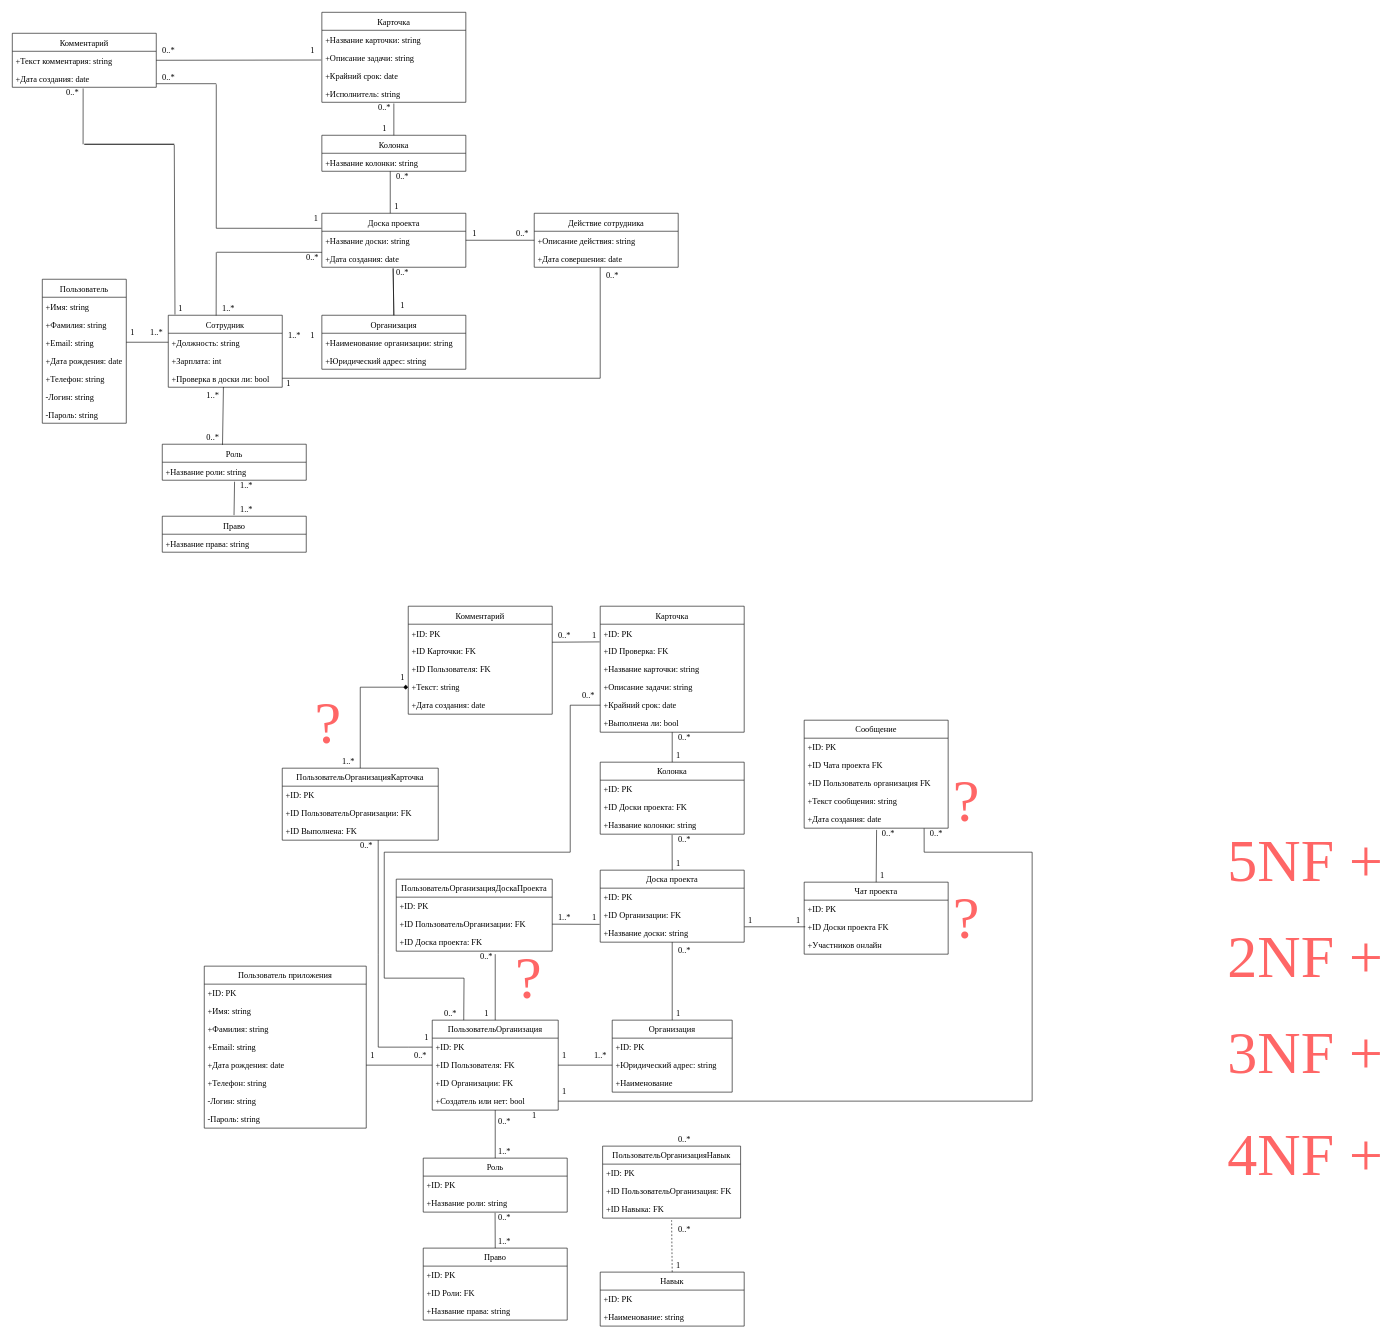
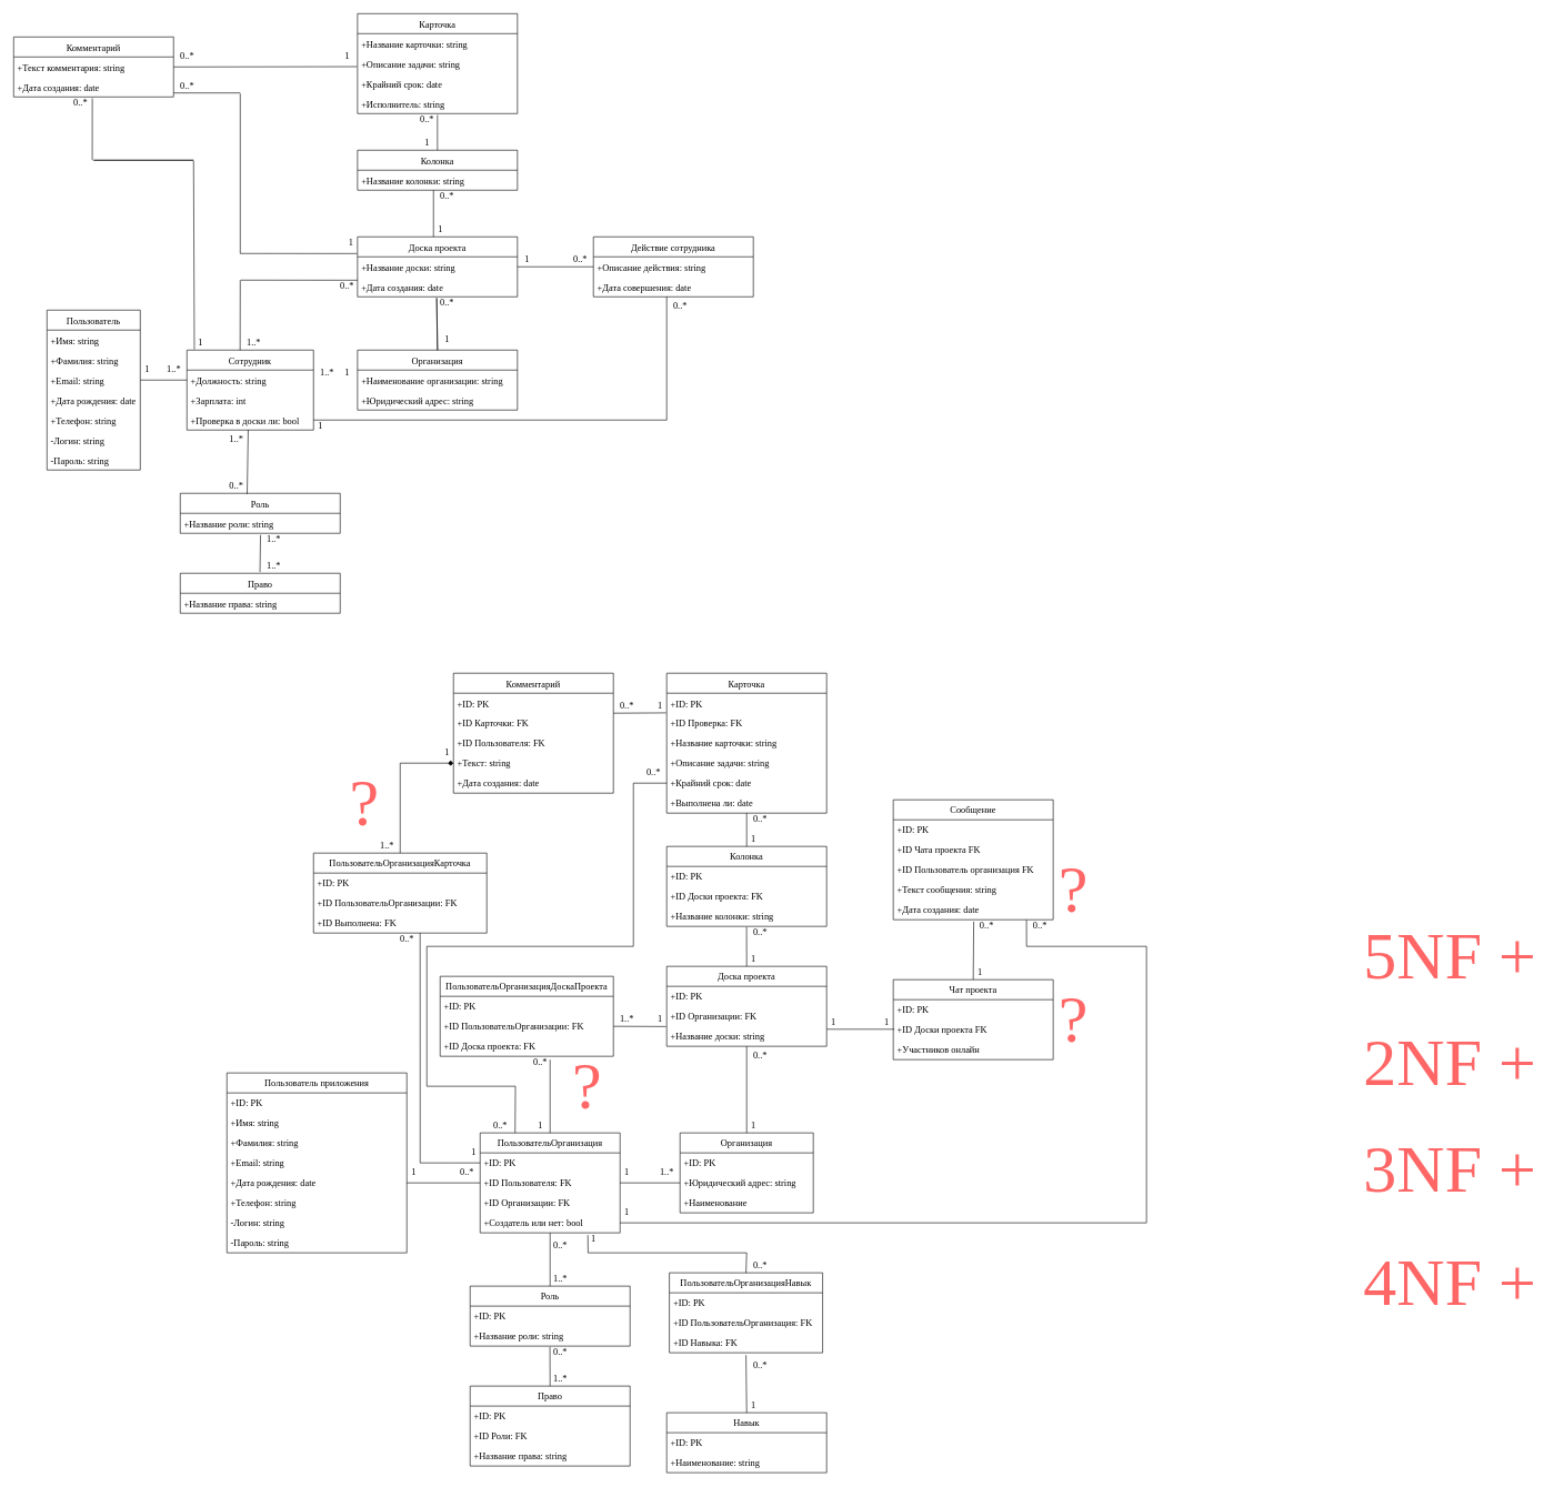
- <mxCell id="143" value="+Выполнена ли: bool" style="text;strokeColor=none;fillColor=none;align=left;verticalAlign=middle;spacingLeft=4;spacingRight=4;overflow=hidden;points=[[0,0.5],[1,0.5]];portConstraint=eastwest;rotatable=0;fontFamily=Times New Roman;fontSize=14;" vertex="1" parent="137"><mxGeometry y="180" width="240" height="30" as="geometry" /></mxCell>
+ <mxCell id="143" value="+Выполнена ли: date" style="text;strokeColor=none;fillColor=none;align=left;verticalAlign=middle;spacingLeft=4;spacingRight=4;overflow=hidden;points=[[0,0.5],[1,0.5]];portConstraint=eastwest;rotatable=0;fontFamily=Times New Roman;fontSize=14;" vertex="1" parent="137"><mxGeometry y="180" width="240" height="30" as="geometry" /></mxCell>
+ <mxCell id="165" value="" style="endArrow=none;html=1;rounded=0;fontFamily=Times New Roman;fontSize=100;fontColor=#FF6666;entryX=0.77;entryY=1.112;entryDx=0;entryDy=0;entryPerimeter=0;exitX=0.5;exitY=0;exitDx=0;exitDy=0;" edge="1" parent="1" source="158" target="100"><mxGeometry width="50" height="50" relative="1" as="geometry"><mxPoint x="870" y="2030" as="sourcePoint" /><mxPoint x="929.79" y="1859.51" as="targetPoint" /><Array as="points"><mxPoint x="1120" y="1880" /><mxPoint x="882" y="1880" /></Array></mxGeometry></mxCell>
- <mxCell id="164" value="" style="endArrow=none;html=1;rounded=0;fontFamily=Times New Roman;fontSize=14;entryX=0.5;entryY=1.117;entryDx=0;entryDy=0;entryPerimeter=0;exitX=0.5;exitY=0;exitDx=0;exitDy=0;dashed=1;" edge="1" parent="1" source="155" target="161"><mxGeometry width="50" height="50" relative="1" as="geometry"><mxPoint x="1115" y="2150" as="sourcePoint" /><mxPoint x="1114.76" y="2091.17" as="targetPoint" /></mxGeometry></mxCell>
+ <mxCell id="164" value="" style="endArrow=none;html=1;rounded=0;fontFamily=Times New Roman;fontSize=14;entryX=0.5;entryY=1.117;entryDx=0;entryDy=0;entryPerimeter=0;exitX=0.5;exitY=0;exitDx=0;exitDy=0;" edge="1" parent="1" source="155" target="161"><mxGeometry width="50" height="50" relative="1" as="geometry"><mxPoint x="1115" y="2150" as="sourcePoint" /><mxPoint x="1114.76" y="2091.17" as="targetPoint" /></mxGeometry></mxCell>
